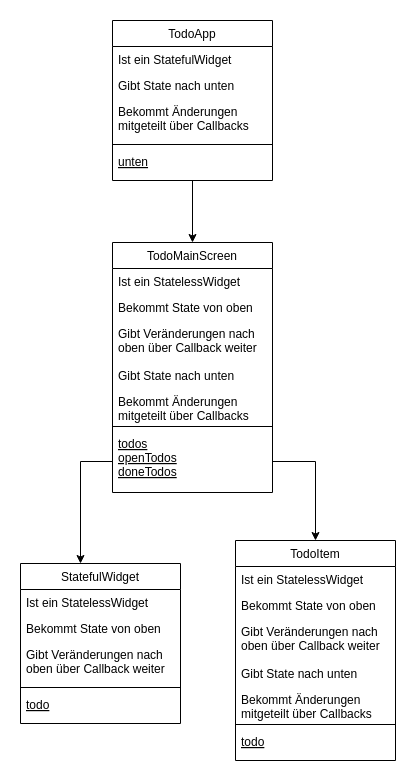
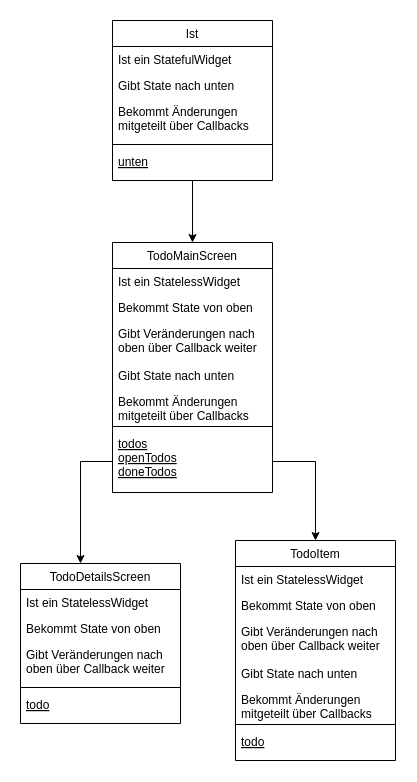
- <mxCell id="3" value="TodoApp" style="swimlane;fontStyle=0;align=center;verticalAlign=top;childLayout=stackLayout;horizontal=1;startSize=26;horizontalStack=0;resizeParent=1;resizeLast=0;collapsible=1;marginBottom=0;rounded=0;shadow=0;strokeWidth=1;" parent="1" vertex="1"><mxGeometry x="112" y="20" width="160" height="160" as="geometry"><mxRectangle x="130" y="380" width="160" height="26" as="alternateBounds" /></mxGeometry></mxCell>
+ <mxCell id="3" value="Ist" style="swimlane;fontStyle=0;align=center;verticalAlign=top;childLayout=stackLayout;horizontal=1;startSize=26;horizontalStack=0;resizeParent=1;resizeLast=0;collapsible=1;marginBottom=0;rounded=0;shadow=0;strokeWidth=1;" parent="1" vertex="1"><mxGeometry x="112" y="20" width="160" height="160" as="geometry"><mxRectangle x="130" y="380" width="160" height="26" as="alternateBounds" /></mxGeometry></mxCell>
- <mxCell id="17" value="StatefulWidget" style="swimlane;fontStyle=0;align=center;verticalAlign=top;childLayout=stackLayout;horizontal=1;startSize=26;horizontalStack=0;resizeParent=1;resizeLast=0;collapsible=1;marginBottom=0;rounded=0;shadow=0;strokeWidth=1;" parent="1" vertex="1"><mxGeometry x="20" y="563" width="160" height="160" as="geometry"><mxRectangle x="130" y="380" width="160" height="26" as="alternateBounds" /></mxGeometry></mxCell>
+ <mxCell id="17" value="TodoDetailsScreen" style="swimlane;fontStyle=0;align=center;verticalAlign=top;childLayout=stackLayout;horizontal=1;startSize=26;horizontalStack=0;resizeParent=1;resizeLast=0;collapsible=1;marginBottom=0;rounded=0;shadow=0;strokeWidth=1;" parent="1" vertex="1"><mxGeometry x="20" y="563" width="160" height="160" as="geometry"><mxRectangle x="130" y="380" width="160" height="26" as="alternateBounds" /></mxGeometry></mxCell>
